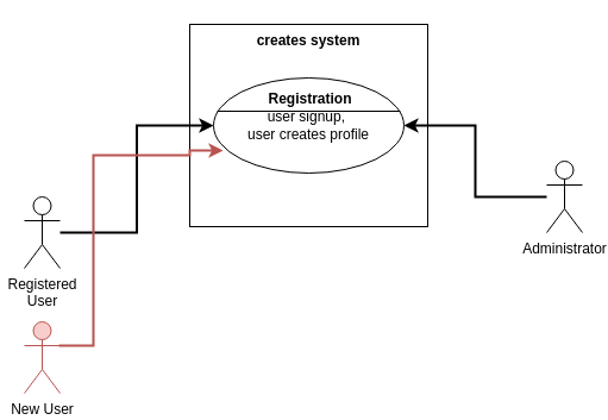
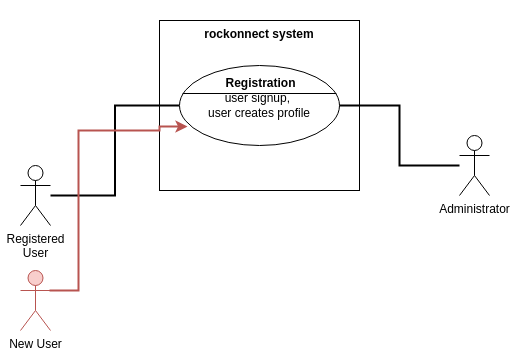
- <mxCell id="2" value="creates system" style="shape=rect;html=1;verticalAlign=top;fontStyle=1;whiteSpace=wrap;align=center;" parent="1" vertex="1"><mxGeometry x="159" y="20" width="200" height="170" as="geometry" /></mxCell>
+ <mxCell id="2" value="rockonnect system" style="shape=rect;html=1;verticalAlign=top;fontStyle=1;whiteSpace=wrap;align=center;" parent="1" vertex="1"><mxGeometry x="159" y="20" width="200" height="170" as="geometry" /></mxCell>
- <mxCell id="3" style="edgeStyle=orthogonalEdgeStyle;rounded=0;orthogonalLoop=1;jettySize=auto;html=1;entryX=0;entryY=0.5;entryDx=0;entryDy=0;entryPerimeter=0;strokeWidth=2;" parent="1" source="4" target="5" edge="1"><mxGeometry relative="1" as="geometry" /></mxCell>
+ <mxCell id="3" style="edgeStyle=orthogonalEdgeStyle;rounded=0;orthogonalLoop=1;jettySize=auto;html=1;entryX=0;entryY=0.5;entryDx=0;entryDy=0;entryPerimeter=0;strokeWidth=2;endArrow=none;" parent="1" source="4" target="5" edge="1"><mxGeometry relative="1" as="geometry" /></mxCell>
- <mxCell id="8" style="edgeStyle=orthogonalEdgeStyle;rounded=0;orthogonalLoop=1;jettySize=auto;html=1;entryX=1;entryY=0.5;entryDx=0;entryDy=0;entryPerimeter=0;strokeWidth=2;" edge="1" parent="1" source="9" target="5"><mxGeometry relative="1" as="geometry" /></mxCell>
+ <mxCell id="8" style="edgeStyle=orthogonalEdgeStyle;rounded=0;orthogonalLoop=1;jettySize=auto;html=1;entryX=1;entryY=0.5;entryDx=0;entryDy=0;entryPerimeter=0;strokeWidth=2;endArrow=none;" edge="1" parent="1" source="9" target="5"><mxGeometry relative="1" as="geometry" /></mxCell>
